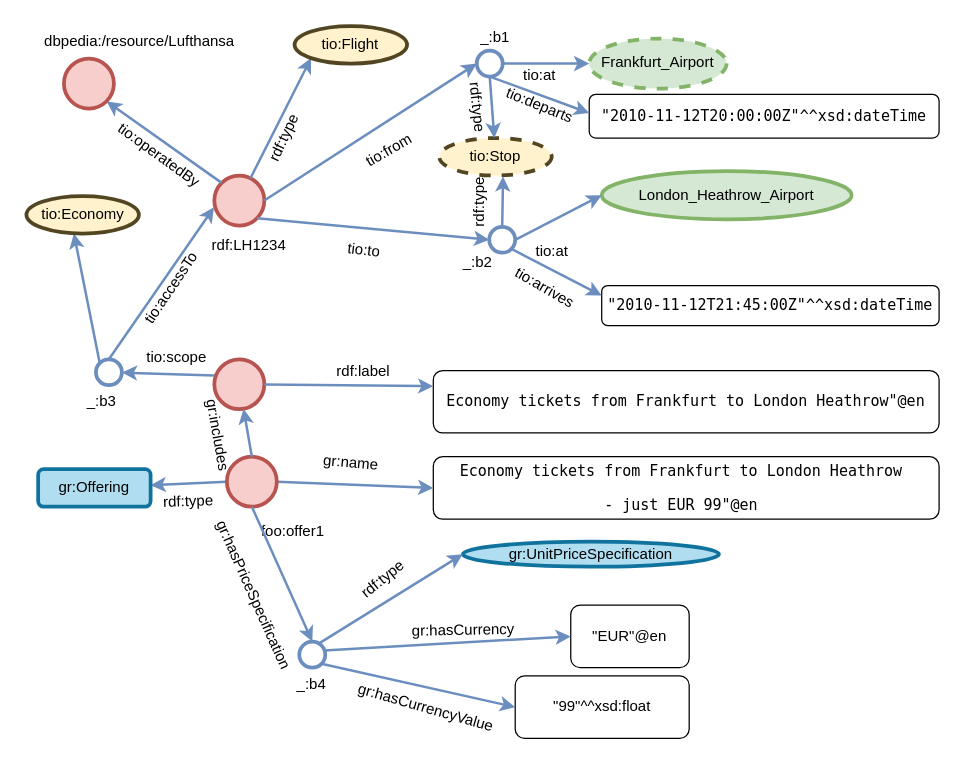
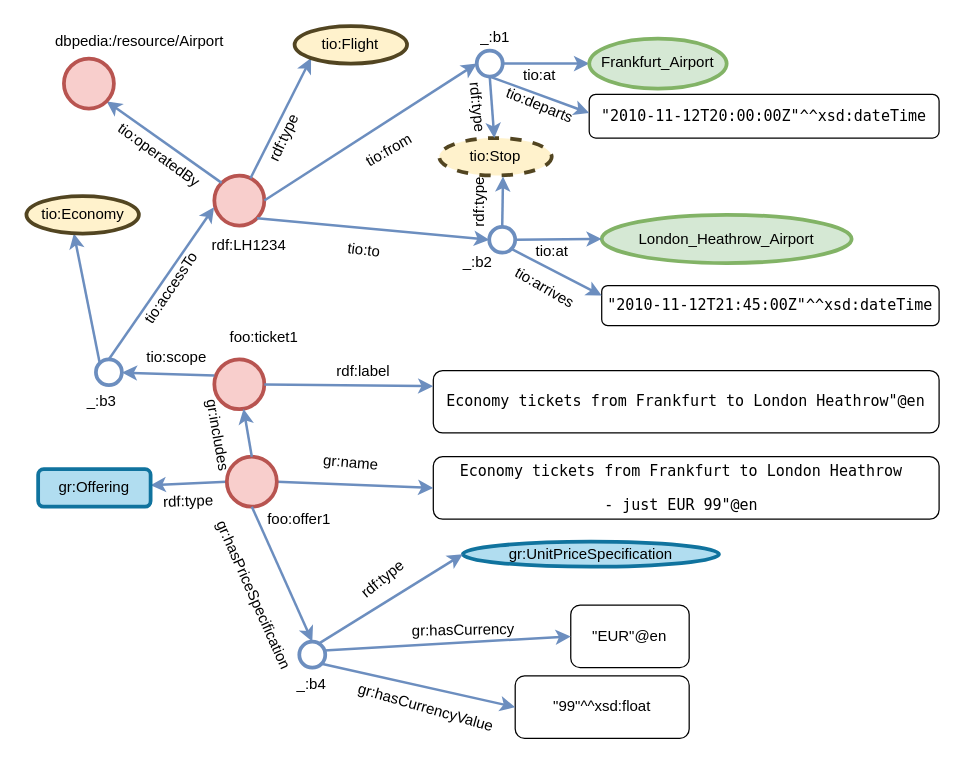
- <mxCell id="72" value="dbpedia:/resource/Lufthansa&amp;nbsp; &amp;nbsp;" style="text;html=1;strokeColor=none;fillColor=none;align=center;verticalAlign=middle;whiteSpace=wrap;rounded=0;strokeWidth=3;" vertex="1" parent="1"><mxGeometry x="46" y="37.78" width="134" height="4.61" as="geometry" /></mxCell>
+ <mxCell id="72" value="dbpedia:/resource/Airport&amp;nbsp; &amp;nbsp;" style="text;html=1;strokeColor=none;fillColor=none;align=center;verticalAlign=middle;whiteSpace=wrap;rounded=0;strokeWidth=3;" vertex="1" parent="1"><mxGeometry x="46" y="37.78" width="134" height="4.61" as="geometry" /></mxCell>
- <mxCell id="13" value="&lt;p&gt;Frankfurt_Airport&lt;/p&gt;" style="ellipse;whiteSpace=wrap;html=1;strokeColor=#82b366;strokeWidth=3;fillColor=#d5e8d4;dashed=1;" parent="1" vertex="1"><mxGeometry x="471" y="30.39" width="110" height="40" as="geometry" /></mxCell>
+ <mxCell id="13" value="&lt;p&gt;Frankfurt_Airport&lt;/p&gt;" style="ellipse;whiteSpace=wrap;html=1;strokeColor=#82b366;strokeWidth=3;fillColor=#d5e8d4;" parent="1" vertex="1"><mxGeometry x="471" y="30.39" width="110" height="40" as="geometry" /></mxCell>
- <mxCell id="20" value="&lt;p&gt;London_Heathrow_Airport&lt;/p&gt;" style="ellipse;whiteSpace=wrap;html=1;strokeColor=#82b366;strokeWidth=3;fillColor=#d5e8d4;" parent="1" vertex="1"><mxGeometry x="481" y="136.39" width="200" height="38.61" as="geometry" /></mxCell>
+ <mxCell id="20" value="&lt;p&gt;London_Heathrow_Airport&lt;/p&gt;" style="ellipse;whiteSpace=wrap;html=1;strokeColor=#82b366;strokeWidth=3;fillColor=#d5e8d4;" parent="1" vertex="1"><mxGeometry x="481" y="171.39" width="200" height="38.61" as="geometry" /></mxCell>
+ <mxCell id="33" value="foo:ticket1" style="text;html=1;strokeColor=none;fillColor=none;align=center;verticalAlign=middle;whiteSpace=wrap;rounded=0;strokeWidth=3;" parent="1" vertex="1"><mxGeometry x="171" y="260" width="80" height="20" as="geometry" /></mxCell>
- <mxCell id="48" value="foo:offer1" style="text;html=1;strokeColor=none;fillColor=none;align=center;verticalAlign=middle;whiteSpace=wrap;rounded=0;strokeWidth=3;" parent="1" vertex="1"><mxGeometry x="194.39" y="415" width="80" height="20" as="geometry" /></mxCell>
+ <mxCell id="48" value="foo:offer1" style="text;html=1;strokeColor=none;fillColor=none;align=center;verticalAlign=middle;whiteSpace=wrap;rounded=0;strokeWidth=3;" parent="1" vertex="1"><mxGeometry x="199.39" y="405" width="80" height="20" as="geometry" /></mxCell>
